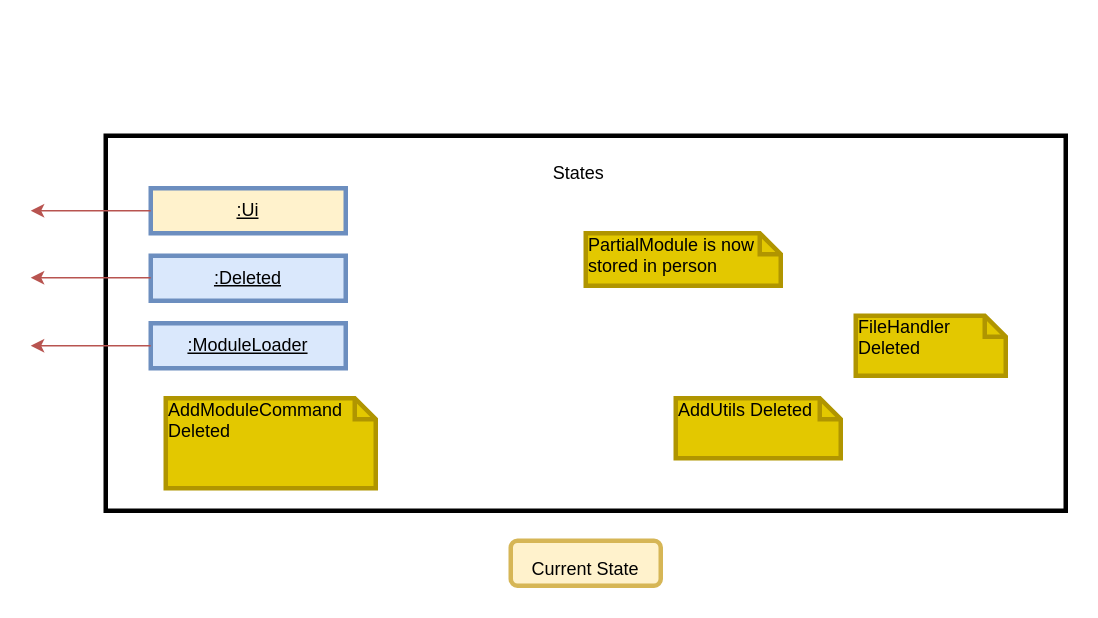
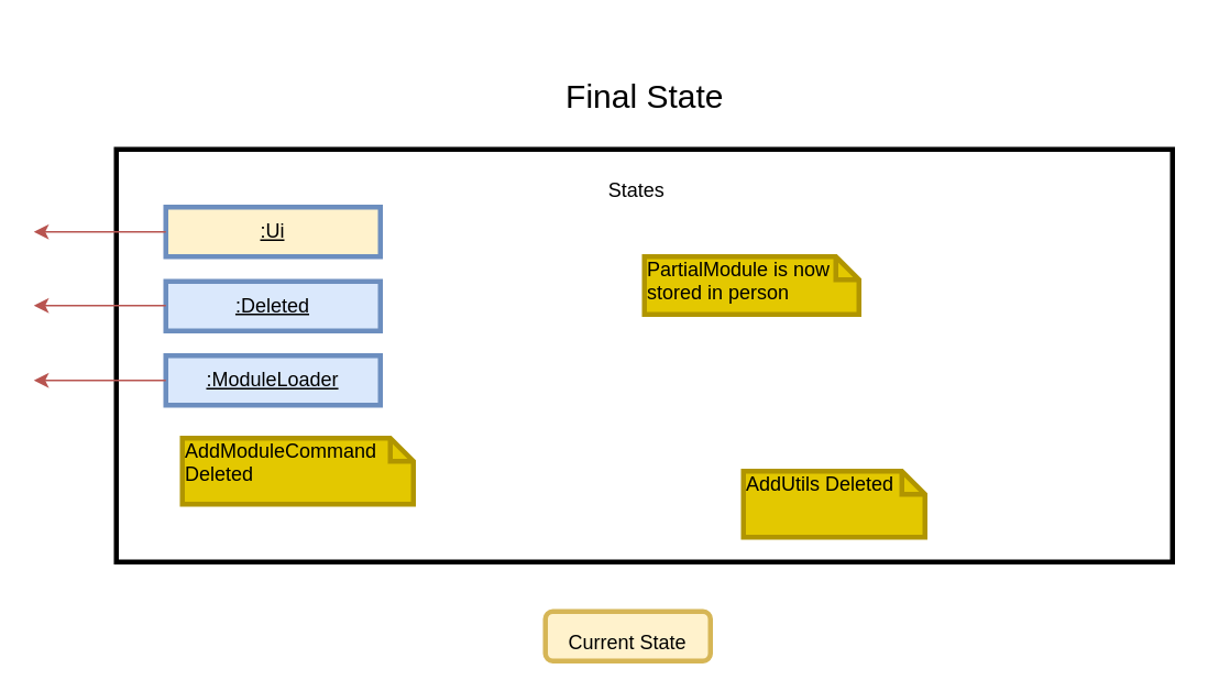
+ <mxCell id="3" value="&lt;font style=&quot;font-size: 20px&quot;&gt;Final State&lt;/font&gt;" style="text;html=1;align=center;verticalAlign=middle;resizable=0;points=[];autosize=1;fontSize=40;" parent="1" vertex="1"><mxGeometry x="335" y="20" width="110" height="60" as="geometry" /></mxCell>
- <mxCell id="9" value="&lt;font color=&quot;#000000&quot;&gt;FileHandler Deleted&lt;/font&gt;" style="shape=note;whiteSpace=wrap;html=1;size=14;verticalAlign=top;align=left;spacingTop=-6;strokeWidth=3;fontSize=12;fillColor=#e3c800;strokeColor=#B09500;fontColor=#ffffff;" parent="1" vertex="1"><mxGeometry x="570" y="210" width="100" height="40" as="geometry" /></mxCell>
- <mxCell id="10" value="&lt;font color=&quot;#000000&quot;&gt;AddUtils Deleted&lt;/font&gt;" style="shape=note;whiteSpace=wrap;html=1;size=14;verticalAlign=top;align=left;spacingTop=-6;strokeWidth=3;fontSize=12;fillColor=#e3c800;strokeColor=#B09500;fontColor=#ffffff;" parent="1" vertex="1"><mxGeometry x="450" y="265" width="110" height="40" as="geometry" /></mxCell>
+ <mxCell id="10" value="&lt;font color=&quot;#000000&quot;&gt;AddUtils Deleted&lt;/font&gt;" style="shape=note;whiteSpace=wrap;html=1;size=14;verticalAlign=top;align=left;spacingTop=-6;strokeWidth=3;fontSize=12;fillColor=#e3c800;strokeColor=#B09500;fontColor=#ffffff;" parent="1" vertex="1"><mxGeometry x="450" y="285" width="110" height="40" as="geometry" /></mxCell>
- <mxCell id="11" value="&lt;font color=&quot;#000000&quot;&gt;AddModuleCommand Deleted&lt;/font&gt;" style="shape=note;whiteSpace=wrap;html=1;size=14;verticalAlign=top;align=left;spacingTop=-6;strokeWidth=3;fontSize=12;fillColor=#e3c800;strokeColor=#B09500;fontColor=#ffffff;" parent="1" vertex="1"><mxGeometry x="110" y="265" width="140" height="60" as="geometry" /></mxCell>
+ <mxCell id="11" value="&lt;font color=&quot;#000000&quot;&gt;AddModuleCommand Deleted&lt;/font&gt;" style="shape=note;whiteSpace=wrap;html=1;size=14;verticalAlign=top;align=left;spacingTop=-6;strokeWidth=3;fontSize=12;fillColor=#e3c800;strokeColor=#B09500;fontColor=#ffffff;" parent="1" vertex="1"><mxGeometry x="110" y="265" width="140" height="40" as="geometry" /></mxCell>
- <mxCell id="5" value="&lt;font style=&quot;font-size: 12px&quot;&gt;Current State&lt;/font&gt;" style="rounded=1;whiteSpace=wrap;html=1;strokeWidth=3;fontSize=20;fillColor=#fff2cc;strokeColor=#d6b656;" parent="1" vertex="1"><mxGeometry x="340" y="360" width="100" height="30" as="geometry" /></mxCell>
+ <mxCell id="5" value="&lt;font style=&quot;font-size: 12px&quot;&gt;Current State&lt;/font&gt;" style="rounded=1;whiteSpace=wrap;html=1;strokeWidth=3;fontSize=20;fillColor=#fff2cc;strokeColor=#d6b656;" parent="1" vertex="1"><mxGeometry x="330" y="370" width="100" height="30" as="geometry" /></mxCell>
